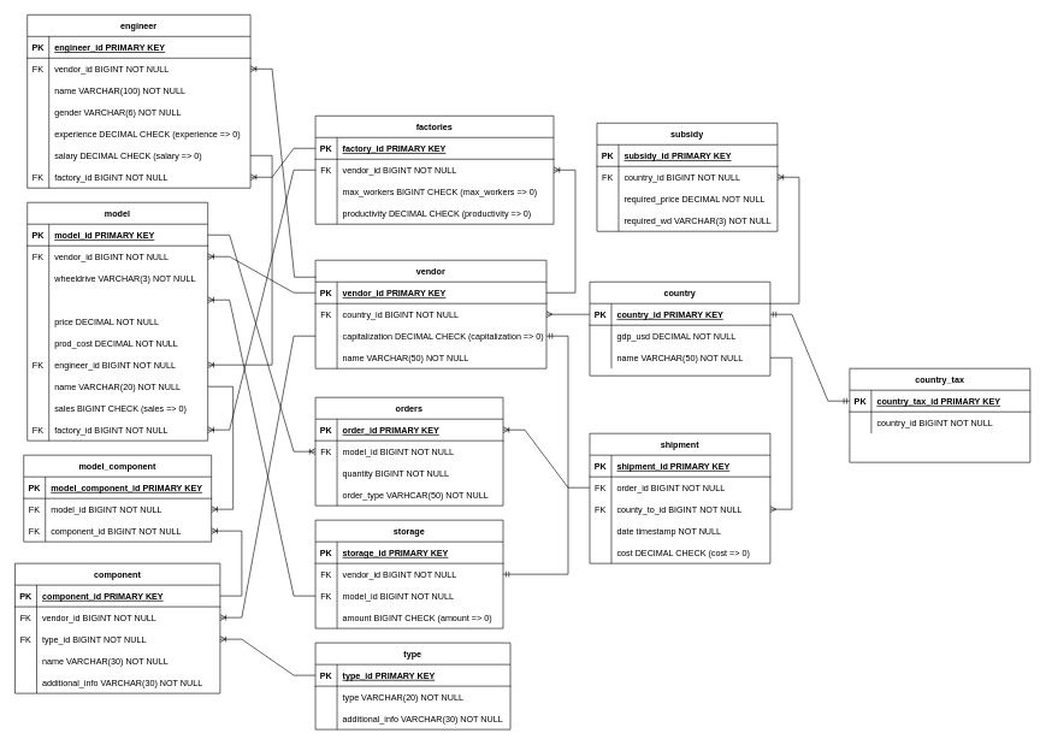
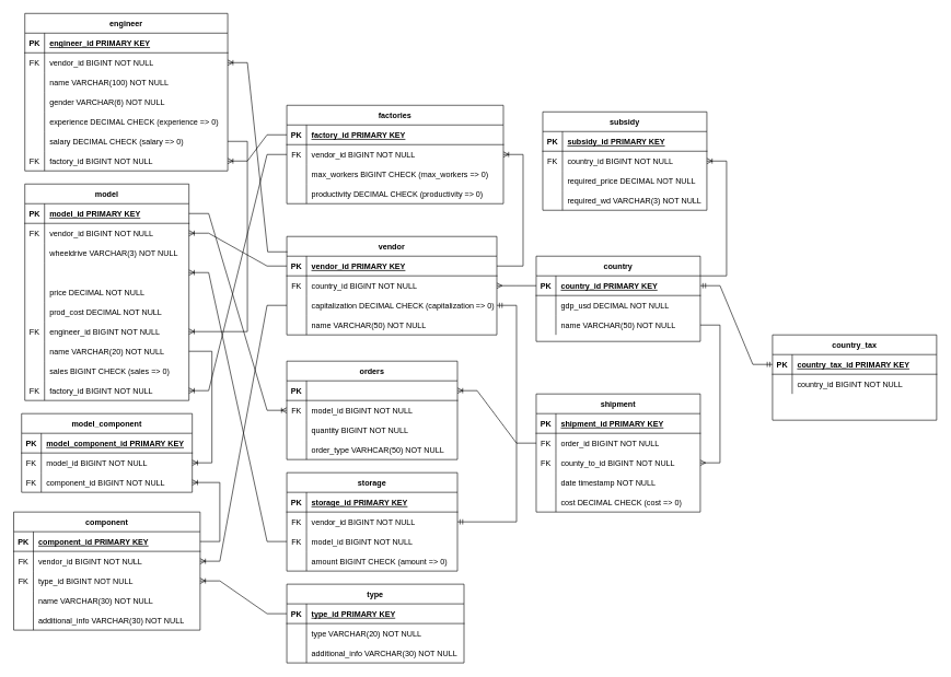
- <mxCell id="5" value="order_id PRIMARY KEY" style="shape=partialRectangle;overflow=hidden;connectable=0;fillColor=none;top=0;left=0;bottom=0;right=0;align=left;spacingLeft=6;fontStyle=5;" parent="3" vertex="1"><mxGeometry x="30" width="230" height="30" as="geometry"><mxRectangle width="230" height="30" as="alternateBounds" /></mxGeometry></mxCell>
